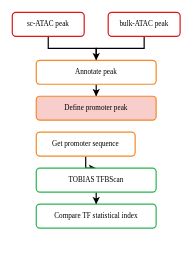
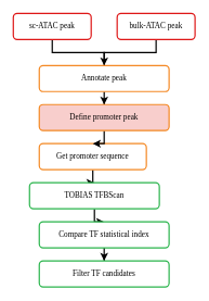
+ <mxCell id="10" value="" style="edgeStyle=orthogonalEdgeStyle;rounded=0;orthogonalLoop=1;jettySize=auto;html=1;strokeWidth=2;" edge="1" parent="1" source="11" target="3"><mxGeometry relative="1" as="geometry" /></mxCell>
- <mxCell id="13" value="TOBIAS TFBScan" style="whiteSpace=wrap;html=1;rounded=1;shadow=0;labelBackgroundColor=none;strokeWidth=2;fontFamily=Verdana;fontSize=12;align=center;strokeColor=#2cb54e;" vertex="1" parent="1"><mxGeometry x="60" y="280" width="200" height="40" as="geometry" /></mxCell>
+ <mxCell id="13" value="TOBIAS TFBScan" style="whiteSpace=wrap;html=1;rounded=1;shadow=0;labelBackgroundColor=none;strokeWidth=2;fontFamily=Verdana;fontSize=12;align=center;strokeColor=#2cb54e;" vertex="1" parent="1"><mxGeometry x="45" y="280" width="200" height="40" as="geometry" /></mxCell>
+ <mxCell id="14" value="" style="edgeStyle=orthogonalEdgeStyle;rounded=0;orthogonalLoop=1;jettySize=auto;html=1;strokeWidth=2;" edge="1" parent="1" source="15" target="16"><mxGeometry relative="1" as="geometry" /></mxCell>
+ <mxCell id="16" value="Filter TF candidates" style="whiteSpace=wrap;html=1;rounded=1;shadow=0;labelBackgroundColor=none;strokeWidth=2;fontFamily=Verdana;fontSize=12;align=center;strokeColor=#2cb54e;" vertex="1" parent="1"><mxGeometry x="60" y="400" width="200" height="40" as="geometry" /></mxCell>
